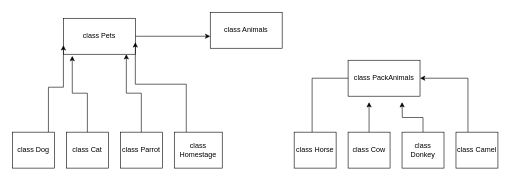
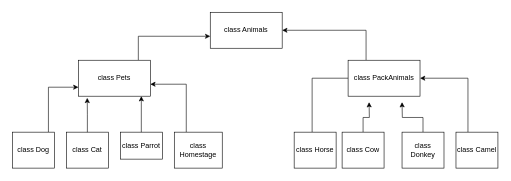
+ <mxCell id="5" style="edgeStyle=orthogonalEdgeStyle;rounded=0;orthogonalLoop=1;jettySize=auto;html=1;entryX=1;entryY=0.5;entryDx=0;entryDy=0;" parent="1" source="6" target="2" edge="1"><mxGeometry relative="1" as="geometry"><mxPoint x="640" y="50" as="targetPoint" /><Array as="points"><mxPoint x="610" y="50" /></Array></mxGeometry></mxCell>
- <mxCell id="4" value="class Pets" style="rounded=0;whiteSpace=wrap;html=1;" parent="1" vertex="1"><mxGeometry x="105" y="30" width="120" height="60" as="geometry" /></mxCell>
+ <mxCell id="4" value="class Pets" style="rounded=0;whiteSpace=wrap;html=1;" parent="1" vertex="1"><mxGeometry x="130" y="100" width="120" height="60" as="geometry" /></mxCell>
- <mxCell id="10" value="class Parrot" style="rounded=0;whiteSpace=wrap;html=1;" parent="1" vertex="1"><mxGeometry x="200" y="220" width="70" height="60" as="geometry" /></mxCell>
+ <mxCell id="10" value="class Parrot" style="rounded=0;whiteSpace=wrap;html=1;" parent="1" vertex="1"><mxGeometry x="200" y="220" width="70" height="45" as="geometry" /></mxCell>
- <mxCell id="16" value="class Cow" style="rounded=0;whiteSpace=wrap;html=1;" parent="1" vertex="1"><mxGeometry x="580" y="220" width="70" height="60" as="geometry" /></mxCell>
+ <mxCell id="16" value="class Cow" style="rounded=0;whiteSpace=wrap;html=1;" parent="1" vertex="1"><mxGeometry x="570" y="220" width="70" height="60" as="geometry" /></mxCell>
